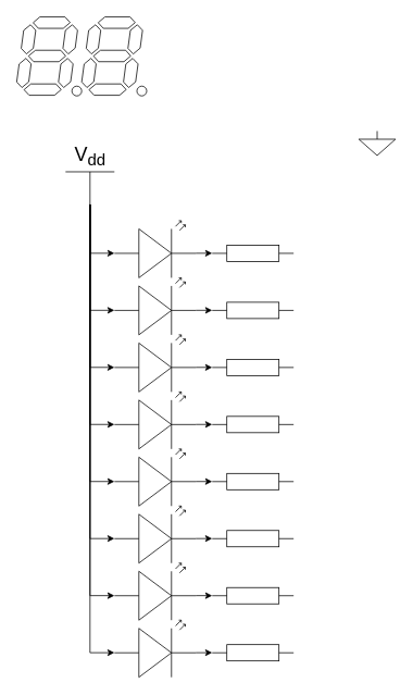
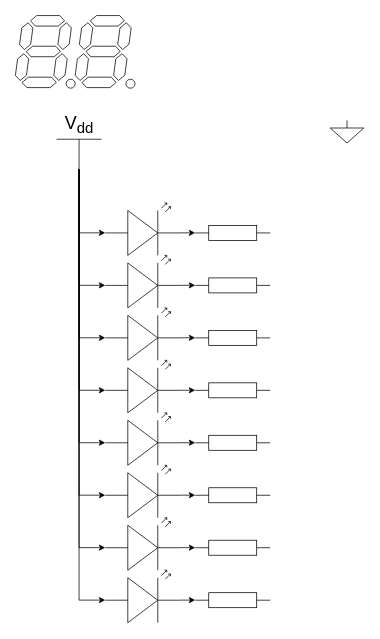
- <mxCell id="14" value="V&lt;sub&gt;dd&lt;/sub&gt;" style="verticalLabelPosition=top;verticalAlign=bottom;shape=mxgraph.electrical.signal_sources.vdd;shadow=0;dashed=0;align=center;strokeWidth=1;fontSize=24;html=1;flipV=1;" vertex="1" parent="1"><mxGeometry x="80" y="210" width="60" height="40" as="geometry" /></mxCell>
+ <mxCell id="14" value="V&lt;sub&gt;dd&lt;/sub&gt;" style="verticalLabelPosition=top;verticalAlign=bottom;shape=mxgraph.electrical.signal_sources.vdd;shadow=0;dashed=0;align=center;strokeWidth=1;fontSize=24;html=1;flipV=1;" vertex="1" parent="1"><mxGeometry x="75" y="185" width="60" height="40" as="geometry" /></mxCell>
